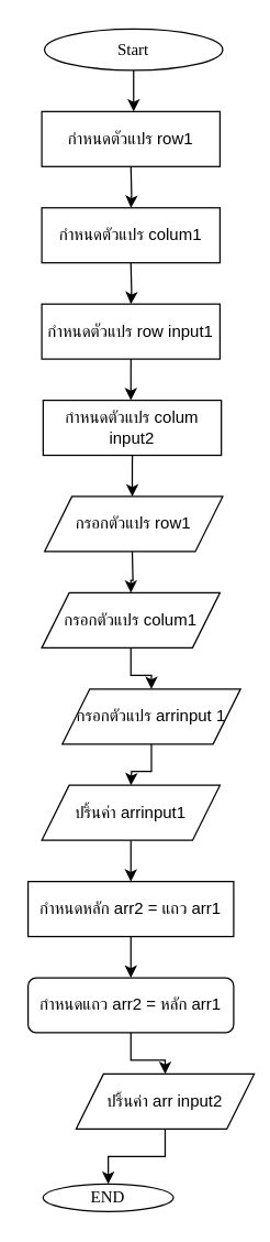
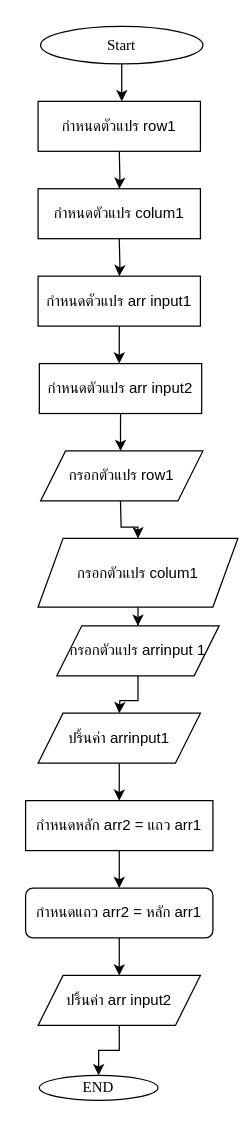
- <mxCell id="5" value="กำหนดตัวแปร row input1" style="rounded=0;whiteSpace=wrap;html=1;" vertex="1" parent="1"><mxGeometry x="30" y="220" width="130" height="40" as="geometry" /></mxCell>
+ <mxCell id="5" value="กำหนดตัวแปร arr input1" style="rounded=0;whiteSpace=wrap;html=1;" vertex="1" parent="1"><mxGeometry x="30" y="220" width="130" height="40" as="geometry" /></mxCell>
- <mxCell id="8" value="กำหนดตัวแปร colum input2" style="rounded=0;whiteSpace=wrap;html=1;" vertex="1" parent="1"><mxGeometry x="31" y="290" width="130" height="40" as="geometry" /></mxCell>
+ <mxCell id="8" value="กำหนดตัวแปร arr input2" style="rounded=0;whiteSpace=wrap;html=1;" vertex="1" parent="1"><mxGeometry x="31" y="290" width="130" height="40" as="geometry" /></mxCell>
- <mxCell id="14" value="กรอกตัวแปร colum1" style="rounded=0;whiteSpace=wrap;html=1;shape=parallelogram;perimeter=parallelogramPerimeter;fixedSize=1;" vertex="1" parent="1"><mxGeometry x="30" y="430" width="130" height="40" as="geometry" /></mxCell>
+ <mxCell id="14" value="กรอกตัวแปร colum1" style="rounded=0;whiteSpace=wrap;html=1;shape=parallelogram;perimeter=parallelogramPerimeter;fixedSize=1;" vertex="1" parent="1"><mxGeometry x="30" y="430" width="160" height="55" as="geometry" /></mxCell>
- <mxCell id="25" value="ปริ้นค่า arr input2" style="rounded=0;whiteSpace=wrap;html=1;shape=parallelogram;perimeter=parallelogramPerimeter;fixedSize=1;" vertex="1" parent="1"><mxGeometry x="55" y="780" width="130" height="40" as="geometry" /></mxCell>
+ <mxCell id="25" value="ปริ้นค่า arr input2" style="rounded=0;whiteSpace=wrap;html=1;shape=parallelogram;perimeter=parallelogramPerimeter;fixedSize=1;" vertex="1" parent="1"><mxGeometry x="30" y="780" width="130" height="40" as="geometry" /></mxCell>
